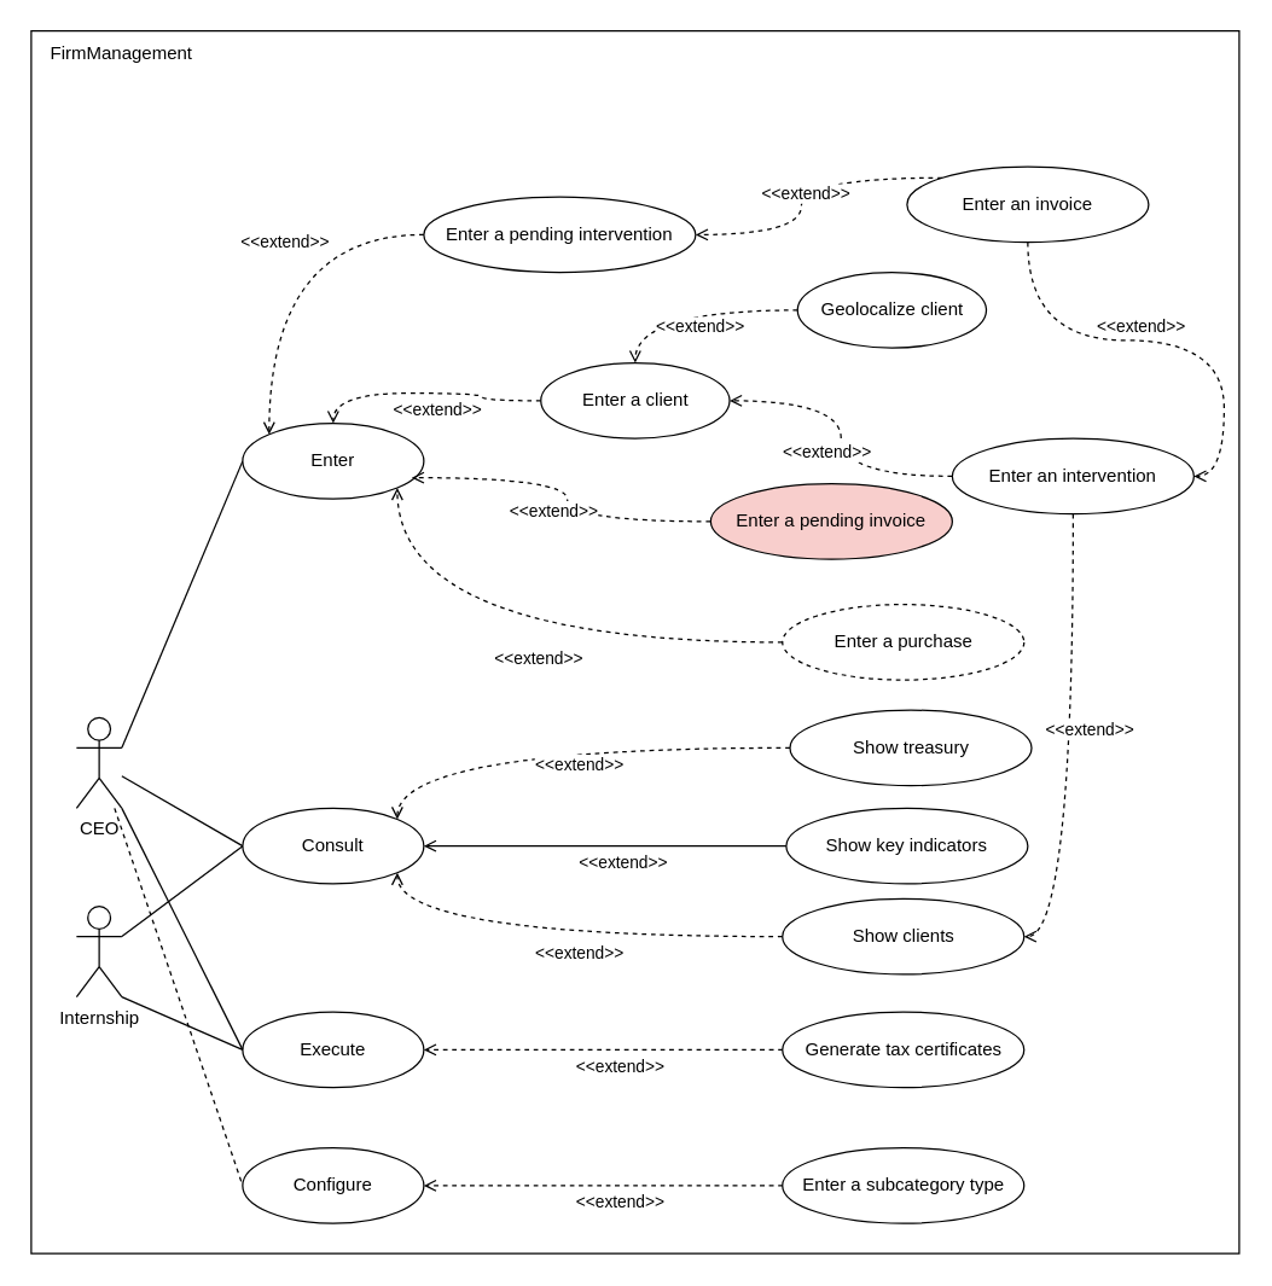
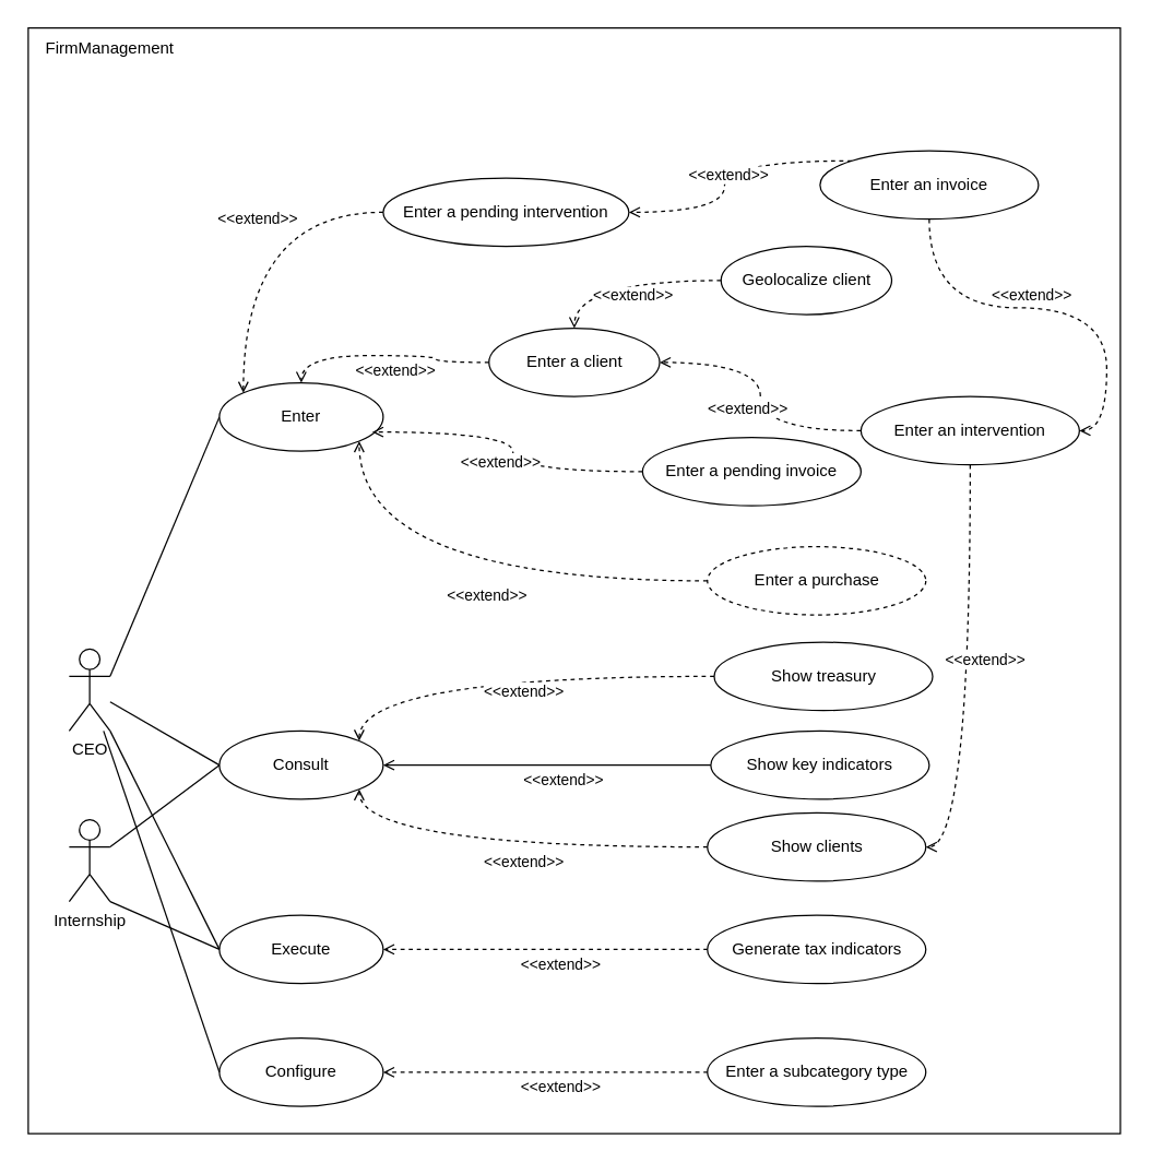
- <mxCell id="17" value="Enter a pending invoice" style="ellipse;whiteSpace=wrap;html=1;fillColor=#f8cecc;" parent="1" vertex="1"><mxGeometry x="470" y="320" width="160" height="50" as="geometry" /></mxCell>
+ <mxCell id="17" value="Enter a pending invoice" style="ellipse;whiteSpace=wrap;html=1;" parent="1" vertex="1"><mxGeometry x="470" y="320" width="160" height="50" as="geometry" /></mxCell>
- <mxCell id="44" style="rounded=0;orthogonalLoop=1;jettySize=auto;html=1;entryX=0;entryY=0.5;entryDx=0;entryDy=0;endArrow=none;endFill=0;dashed=1;" parent="1" source="4" target="21" edge="1"><mxGeometry relative="1" as="geometry"><mxPoint x="90" y="417" as="sourcePoint" /><mxPoint x="180" y="580" as="targetPoint" /></mxGeometry></mxCell>
+ <mxCell id="44" style="rounded=0;orthogonalLoop=1;jettySize=auto;html=1;entryX=0;entryY=0.5;entryDx=0;entryDy=0;endArrow=none;endFill=0;" parent="1" source="4" target="21" edge="1"><mxGeometry relative="1" as="geometry"><mxPoint x="90" y="417" as="sourcePoint" /><mxPoint x="180" y="580" as="targetPoint" /></mxGeometry></mxCell>
- <mxCell id="15" value="Generate tax certificates" style="ellipse;whiteSpace=wrap;html=1;" parent="1" vertex="1"><mxGeometry x="517.5" y="670" width="160" height="50" as="geometry" /></mxCell>
+ <mxCell id="15" value="Generate tax indicators" style="ellipse;whiteSpace=wrap;html=1;" parent="1" vertex="1"><mxGeometry x="517.5" y="670" width="160" height="50" as="geometry" /></mxCell>
